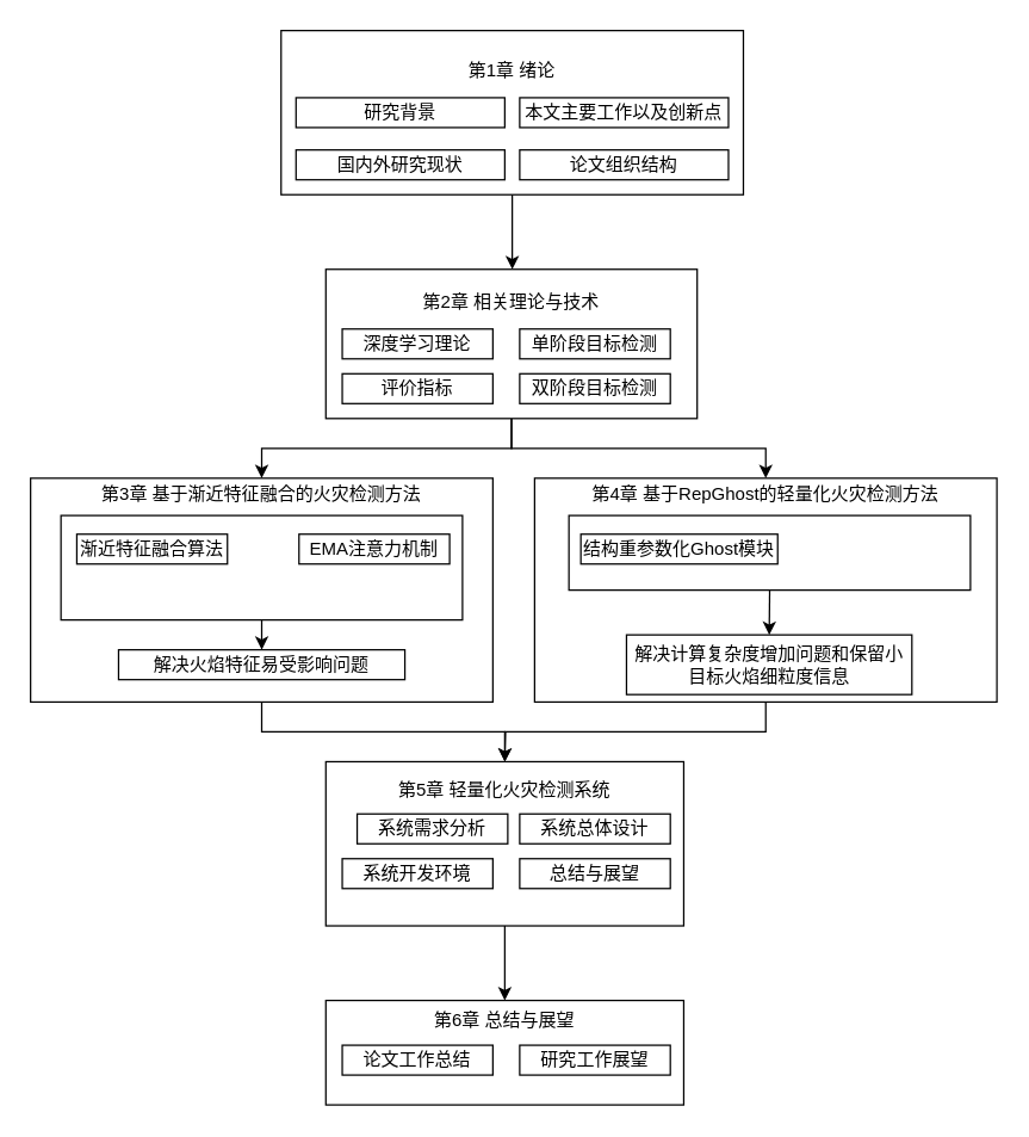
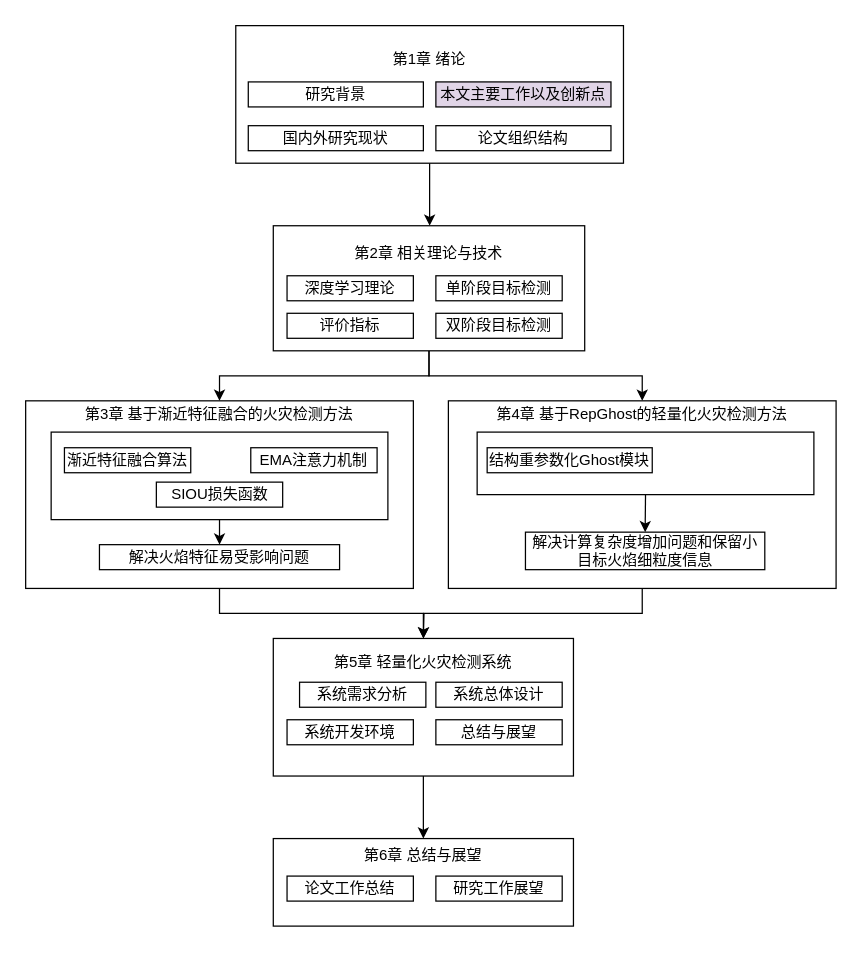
- <mxCell id="10" value="本文主要工作以及创新点" style="rounded=0;whiteSpace=wrap;html=1;" vertex="1" parent="1"><mxGeometry x="348" y="65" width="140" height="20" as="geometry" /></mxCell>
+ <mxCell id="10" value="本文主要工作以及创新点" style="rounded=0;whiteSpace=wrap;html=1;fillColor=#e1d5e7;" vertex="1" parent="1"><mxGeometry x="348" y="65" width="140" height="20" as="geometry" /></mxCell>
+ <mxCell id="21" value="SIOU损失函数" style="rounded=0;whiteSpace=wrap;html=1;" vertex="1" parent="1"><mxGeometry x="124.5" y="385" width="101" height="20" as="geometry" /></mxCell>
- <mxCell id="28" value="解决计算复杂度增加问题和保留小目标火焰细粒度信息" style="rounded=0;whiteSpace=wrap;html=1;" vertex="1" parent="1"><mxGeometry x="419.62" y="425" width="191.38" height="40" as="geometry" /></mxCell>
+ <mxCell id="28" value="解决计算复杂度增加问题和保留小目标火焰细粒度信息" style="rounded=0;whiteSpace=wrap;html=1;" vertex="1" parent="1"><mxGeometry x="419.62" y="425" width="191.38" height="30" as="geometry" /></mxCell>
